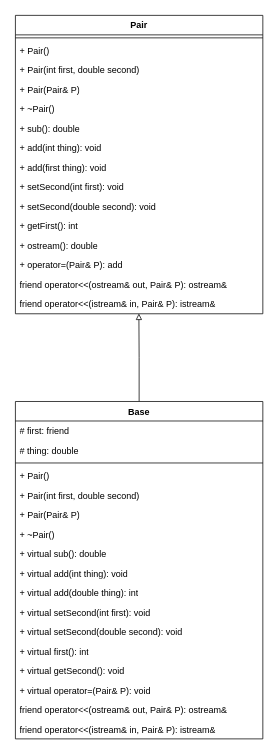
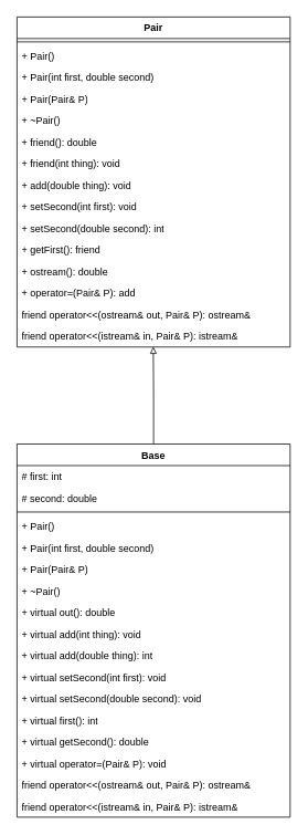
- <mxCell id="8" value="+ sub(): double" style="text;strokeColor=none;fillColor=none;align=left;verticalAlign=top;spacingLeft=4;spacingRight=4;overflow=hidden;rotatable=0;points=[[0,0.5],[1,0.5]];portConstraint=eastwest;whiteSpace=wrap;html=1;" parent="2" vertex="1"><mxGeometry y="138" width="330" height="26" as="geometry" /></mxCell>
+ <mxCell id="8" value="+ friend(): double" style="text;strokeColor=none;fillColor=none;align=left;verticalAlign=top;spacingLeft=4;spacingRight=4;overflow=hidden;rotatable=0;points=[[0,0.5],[1,0.5]];portConstraint=eastwest;whiteSpace=wrap;html=1;" parent="2" vertex="1"><mxGeometry y="138" width="330" height="26" as="geometry" /></mxCell>
- <mxCell id="9" value="+ add(int thing): void" style="text;strokeColor=none;fillColor=none;align=left;verticalAlign=top;spacingLeft=4;spacingRight=4;overflow=hidden;rotatable=0;points=[[0,0.5],[1,0.5]];portConstraint=eastwest;whiteSpace=wrap;html=1;" parent="2" vertex="1"><mxGeometry y="164" width="330" height="26" as="geometry" /></mxCell>
+ <mxCell id="9" value="+ friend(int thing): void" style="text;strokeColor=none;fillColor=none;align=left;verticalAlign=top;spacingLeft=4;spacingRight=4;overflow=hidden;rotatable=0;points=[[0,0.5],[1,0.5]];portConstraint=eastwest;whiteSpace=wrap;html=1;" parent="2" vertex="1"><mxGeometry y="164" width="330" height="26" as="geometry" /></mxCell>
- <mxCell id="10" value="+ add(first thing): void" style="text;strokeColor=none;fillColor=none;align=left;verticalAlign=top;spacingLeft=4;spacingRight=4;overflow=hidden;rotatable=0;points=[[0,0.5],[1,0.5]];portConstraint=eastwest;whiteSpace=wrap;html=1;" parent="2" vertex="1"><mxGeometry y="190" width="330" height="26" as="geometry" /></mxCell>
+ <mxCell id="10" value="+ add(double thing): void" style="text;strokeColor=none;fillColor=none;align=left;verticalAlign=top;spacingLeft=4;spacingRight=4;overflow=hidden;rotatable=0;points=[[0,0.5],[1,0.5]];portConstraint=eastwest;whiteSpace=wrap;html=1;" parent="2" vertex="1"><mxGeometry y="190" width="330" height="26" as="geometry" /></mxCell>
- <mxCell id="12" value="+ setSecond(double second): void" style="text;strokeColor=none;fillColor=none;align=left;verticalAlign=top;spacingLeft=4;spacingRight=4;overflow=hidden;rotatable=0;points=[[0,0.5],[1,0.5]];portConstraint=eastwest;whiteSpace=wrap;html=1;" parent="2" vertex="1"><mxGeometry y="242" width="330" height="26" as="geometry" /></mxCell>
+ <mxCell id="12" value="+ setSecond(double second): int" style="text;strokeColor=none;fillColor=none;align=left;verticalAlign=top;spacingLeft=4;spacingRight=4;overflow=hidden;rotatable=0;points=[[0,0.5],[1,0.5]];portConstraint=eastwest;whiteSpace=wrap;html=1;" parent="2" vertex="1"><mxGeometry y="242" width="330" height="26" as="geometry" /></mxCell>
- <mxCell id="13" value="+ getFirst(): int" style="text;strokeColor=none;fillColor=none;align=left;verticalAlign=top;spacingLeft=4;spacingRight=4;overflow=hidden;rotatable=0;points=[[0,0.5],[1,0.5]];portConstraint=eastwest;whiteSpace=wrap;html=1;" parent="2" vertex="1"><mxGeometry y="268" width="330" height="26" as="geometry" /></mxCell>
+ <mxCell id="13" value="+ getFirst(): friend" style="text;strokeColor=none;fillColor=none;align=left;verticalAlign=top;spacingLeft=4;spacingRight=4;overflow=hidden;rotatable=0;points=[[0,0.5],[1,0.5]];portConstraint=eastwest;whiteSpace=wrap;html=1;" parent="2" vertex="1"><mxGeometry y="268" width="330" height="26" as="geometry" /></mxCell>
- <mxCell id="20" value="# first: friend" style="text;strokeColor=none;fillColor=none;align=left;verticalAlign=top;spacingLeft=4;spacingRight=4;overflow=hidden;rotatable=0;points=[[0,0.5],[1,0.5]];portConstraint=eastwest;whiteSpace=wrap;html=1;" vertex="1" parent="19"><mxGeometry y="26" width="330" height="26" as="geometry" /></mxCell>
+ <mxCell id="20" value="# first: int" style="text;strokeColor=none;fillColor=none;align=left;verticalAlign=top;spacingLeft=4;spacingRight=4;overflow=hidden;rotatable=0;points=[[0,0.5],[1,0.5]];portConstraint=eastwest;whiteSpace=wrap;html=1;" vertex="1" parent="19"><mxGeometry y="26" width="330" height="26" as="geometry" /></mxCell>
- <mxCell id="21" value="# thing: double" style="text;strokeColor=none;fillColor=none;align=left;verticalAlign=top;spacingLeft=4;spacingRight=4;overflow=hidden;rotatable=0;points=[[0,0.5],[1,0.5]];portConstraint=eastwest;whiteSpace=wrap;html=1;" vertex="1" parent="19"><mxGeometry y="52" width="330" height="26" as="geometry" /></mxCell>
+ <mxCell id="21" value="# second: double" style="text;strokeColor=none;fillColor=none;align=left;verticalAlign=top;spacingLeft=4;spacingRight=4;overflow=hidden;rotatable=0;points=[[0,0.5],[1,0.5]];portConstraint=eastwest;whiteSpace=wrap;html=1;" vertex="1" parent="19"><mxGeometry y="52" width="330" height="26" as="geometry" /></mxCell>
- <mxCell id="27" value="+ virtual sub(): double" style="text;strokeColor=none;fillColor=none;align=left;verticalAlign=top;spacingLeft=4;spacingRight=4;overflow=hidden;rotatable=0;points=[[0,0.5],[1,0.5]];portConstraint=eastwest;whiteSpace=wrap;html=1;" vertex="1" parent="19"><mxGeometry y="190" width="330" height="26" as="geometry" /></mxCell>
+ <mxCell id="27" value="+ virtual out(): double" style="text;strokeColor=none;fillColor=none;align=left;verticalAlign=top;spacingLeft=4;spacingRight=4;overflow=hidden;rotatable=0;points=[[0,0.5],[1,0.5]];portConstraint=eastwest;whiteSpace=wrap;html=1;" vertex="1" parent="19"><mxGeometry y="190" width="330" height="26" as="geometry" /></mxCell>
- <mxCell id="33" value="+ virtual getSecond(): void" style="text;strokeColor=none;fillColor=none;align=left;verticalAlign=top;spacingLeft=4;spacingRight=4;overflow=hidden;rotatable=0;points=[[0,0.5],[1,0.5]];portConstraint=eastwest;whiteSpace=wrap;html=1;" vertex="1" parent="19"><mxGeometry y="346" width="330" height="26" as="geometry" /></mxCell>
+ <mxCell id="33" value="+ virtual getSecond(): double" style="text;strokeColor=none;fillColor=none;align=left;verticalAlign=top;spacingLeft=4;spacingRight=4;overflow=hidden;rotatable=0;points=[[0,0.5],[1,0.5]];portConstraint=eastwest;whiteSpace=wrap;html=1;" vertex="1" parent="19"><mxGeometry y="346" width="330" height="26" as="geometry" /></mxCell>
